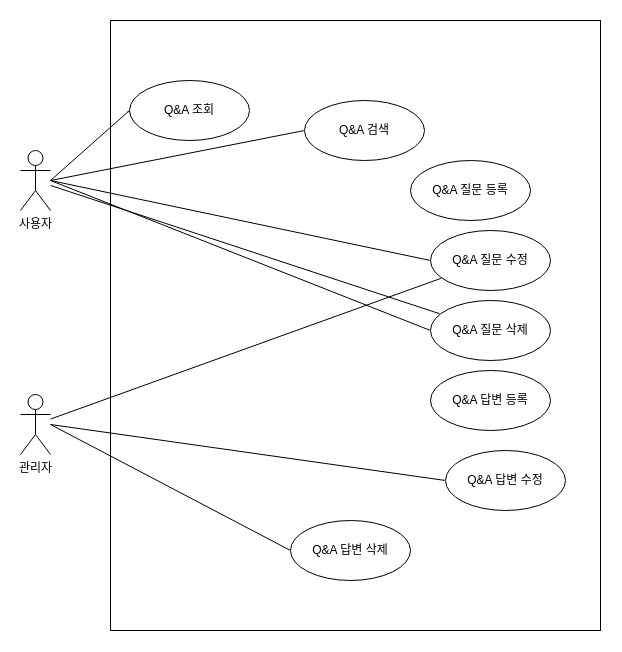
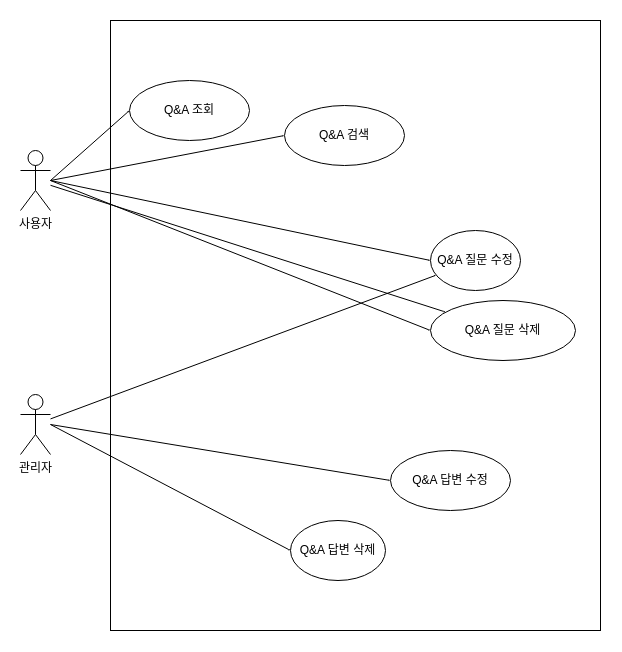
- <mxCell id="7" value="Q&amp;amp;A 검색" style="ellipse;whiteSpace=wrap;html=1;" vertex="1" parent="1"><mxGeometry x="304" y="100" width="120" height="60" as="geometry" /></mxCell>
+ <mxCell id="7" value="Q&amp;amp;A 검색" style="ellipse;whiteSpace=wrap;html=1;" vertex="1" parent="1"><mxGeometry x="284" y="105" width="120" height="60" as="geometry" /></mxCell>
- <mxCell id="8" value="Q&amp;amp;A 질문 등록" style="ellipse;whiteSpace=wrap;html=1;" vertex="1" parent="1"><mxGeometry x="410" y="160" width="120" height="60" as="geometry" /></mxCell>
- <mxCell id="18" value="Q&amp;amp;A 질문 수정" style="ellipse;whiteSpace=wrap;html=1;" vertex="1" parent="1"><mxGeometry x="430" y="230" width="120" height="60" as="geometry" /></mxCell>
+ <mxCell id="18" value="Q&amp;amp;A 질문 수정" style="ellipse;whiteSpace=wrap;html=1;" vertex="1" parent="1"><mxGeometry x="430" y="230" width="90" height="60" as="geometry" /></mxCell>
- <mxCell id="14" value="Q&amp;amp;A 질문 삭제" style="ellipse;whiteSpace=wrap;html=1;" vertex="1" parent="1"><mxGeometry x="430" y="300" width="120" height="60" as="geometry" /></mxCell>
+ <mxCell id="14" value="Q&amp;amp;A 질문 삭제" style="ellipse;whiteSpace=wrap;html=1;" vertex="1" parent="1"><mxGeometry x="430" y="300" width="145" height="60" as="geometry" /></mxCell>
- <mxCell id="16" value="Q&amp;amp;A 답변 등록" style="ellipse;whiteSpace=wrap;html=1;" vertex="1" parent="1"><mxGeometry x="430" y="370" width="120" height="60" as="geometry" /></mxCell>
- <mxCell id="12" value="Q&amp;amp;A 답변 수정" style="ellipse;whiteSpace=wrap;html=1;" vertex="1" parent="1"><mxGeometry x="445" y="450" width="120" height="60" as="geometry" /></mxCell>
+ <mxCell id="12" value="Q&amp;amp;A 답변 수정" style="ellipse;whiteSpace=wrap;html=1;" vertex="1" parent="1"><mxGeometry x="390" y="450" width="120" height="60" as="geometry" /></mxCell>
- <mxCell id="10" value="Q&amp;amp;A 답변 삭제" style="ellipse;whiteSpace=wrap;html=1;" vertex="1" parent="1"><mxGeometry x="290" y="520" width="120" height="60" as="geometry" /></mxCell>
+ <mxCell id="10" value="Q&amp;amp;A 답변 삭제" style="ellipse;whiteSpace=wrap;html=1;" vertex="1" parent="1"><mxGeometry x="290" y="520" width="95" height="60" as="geometry" /></mxCell>
